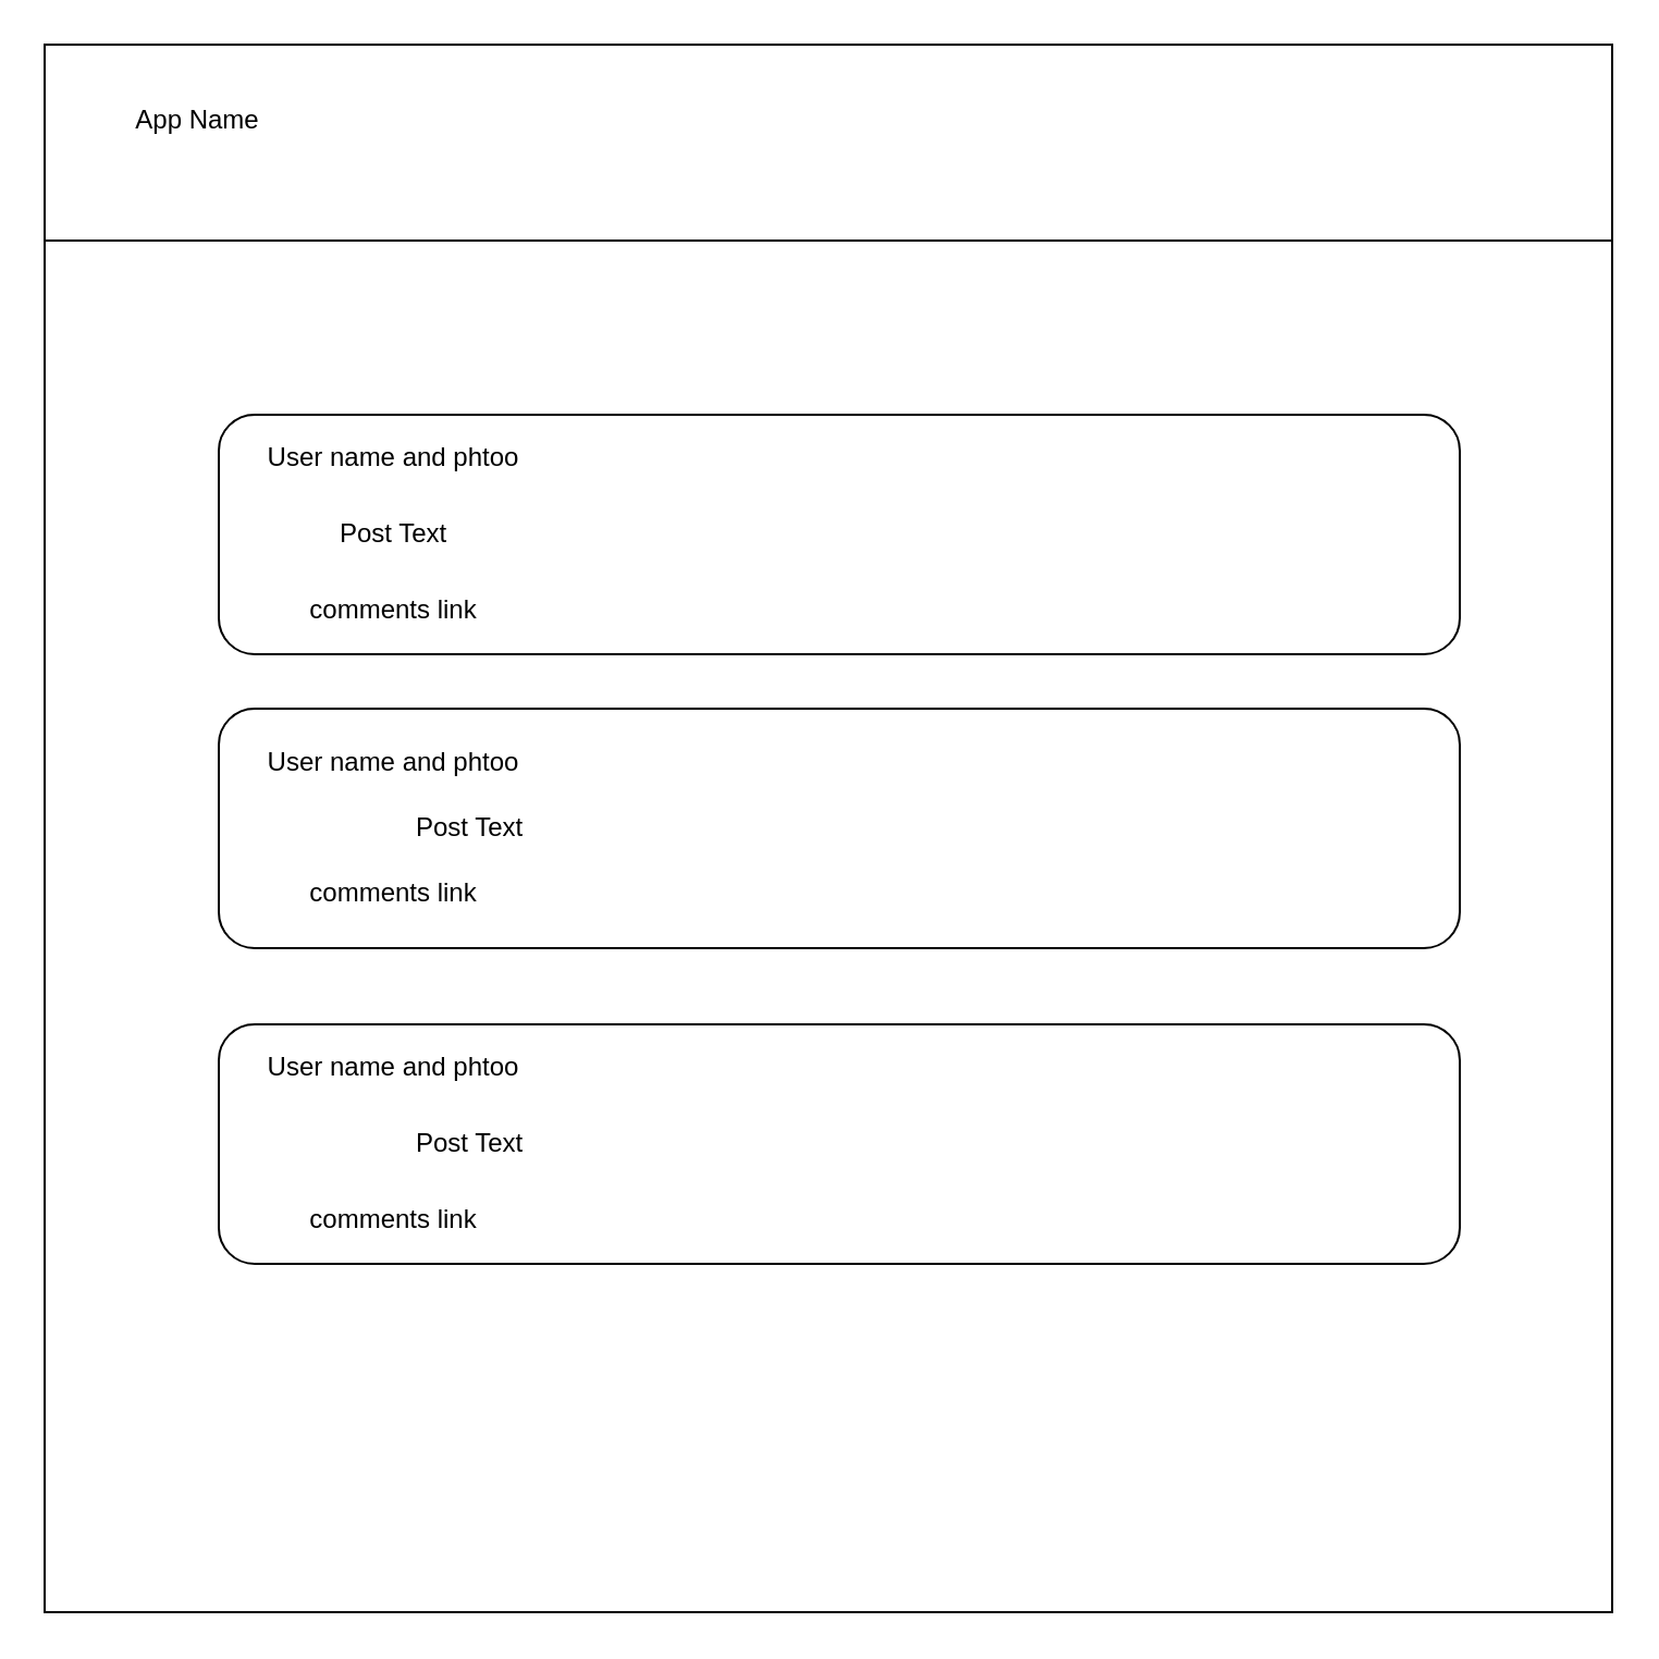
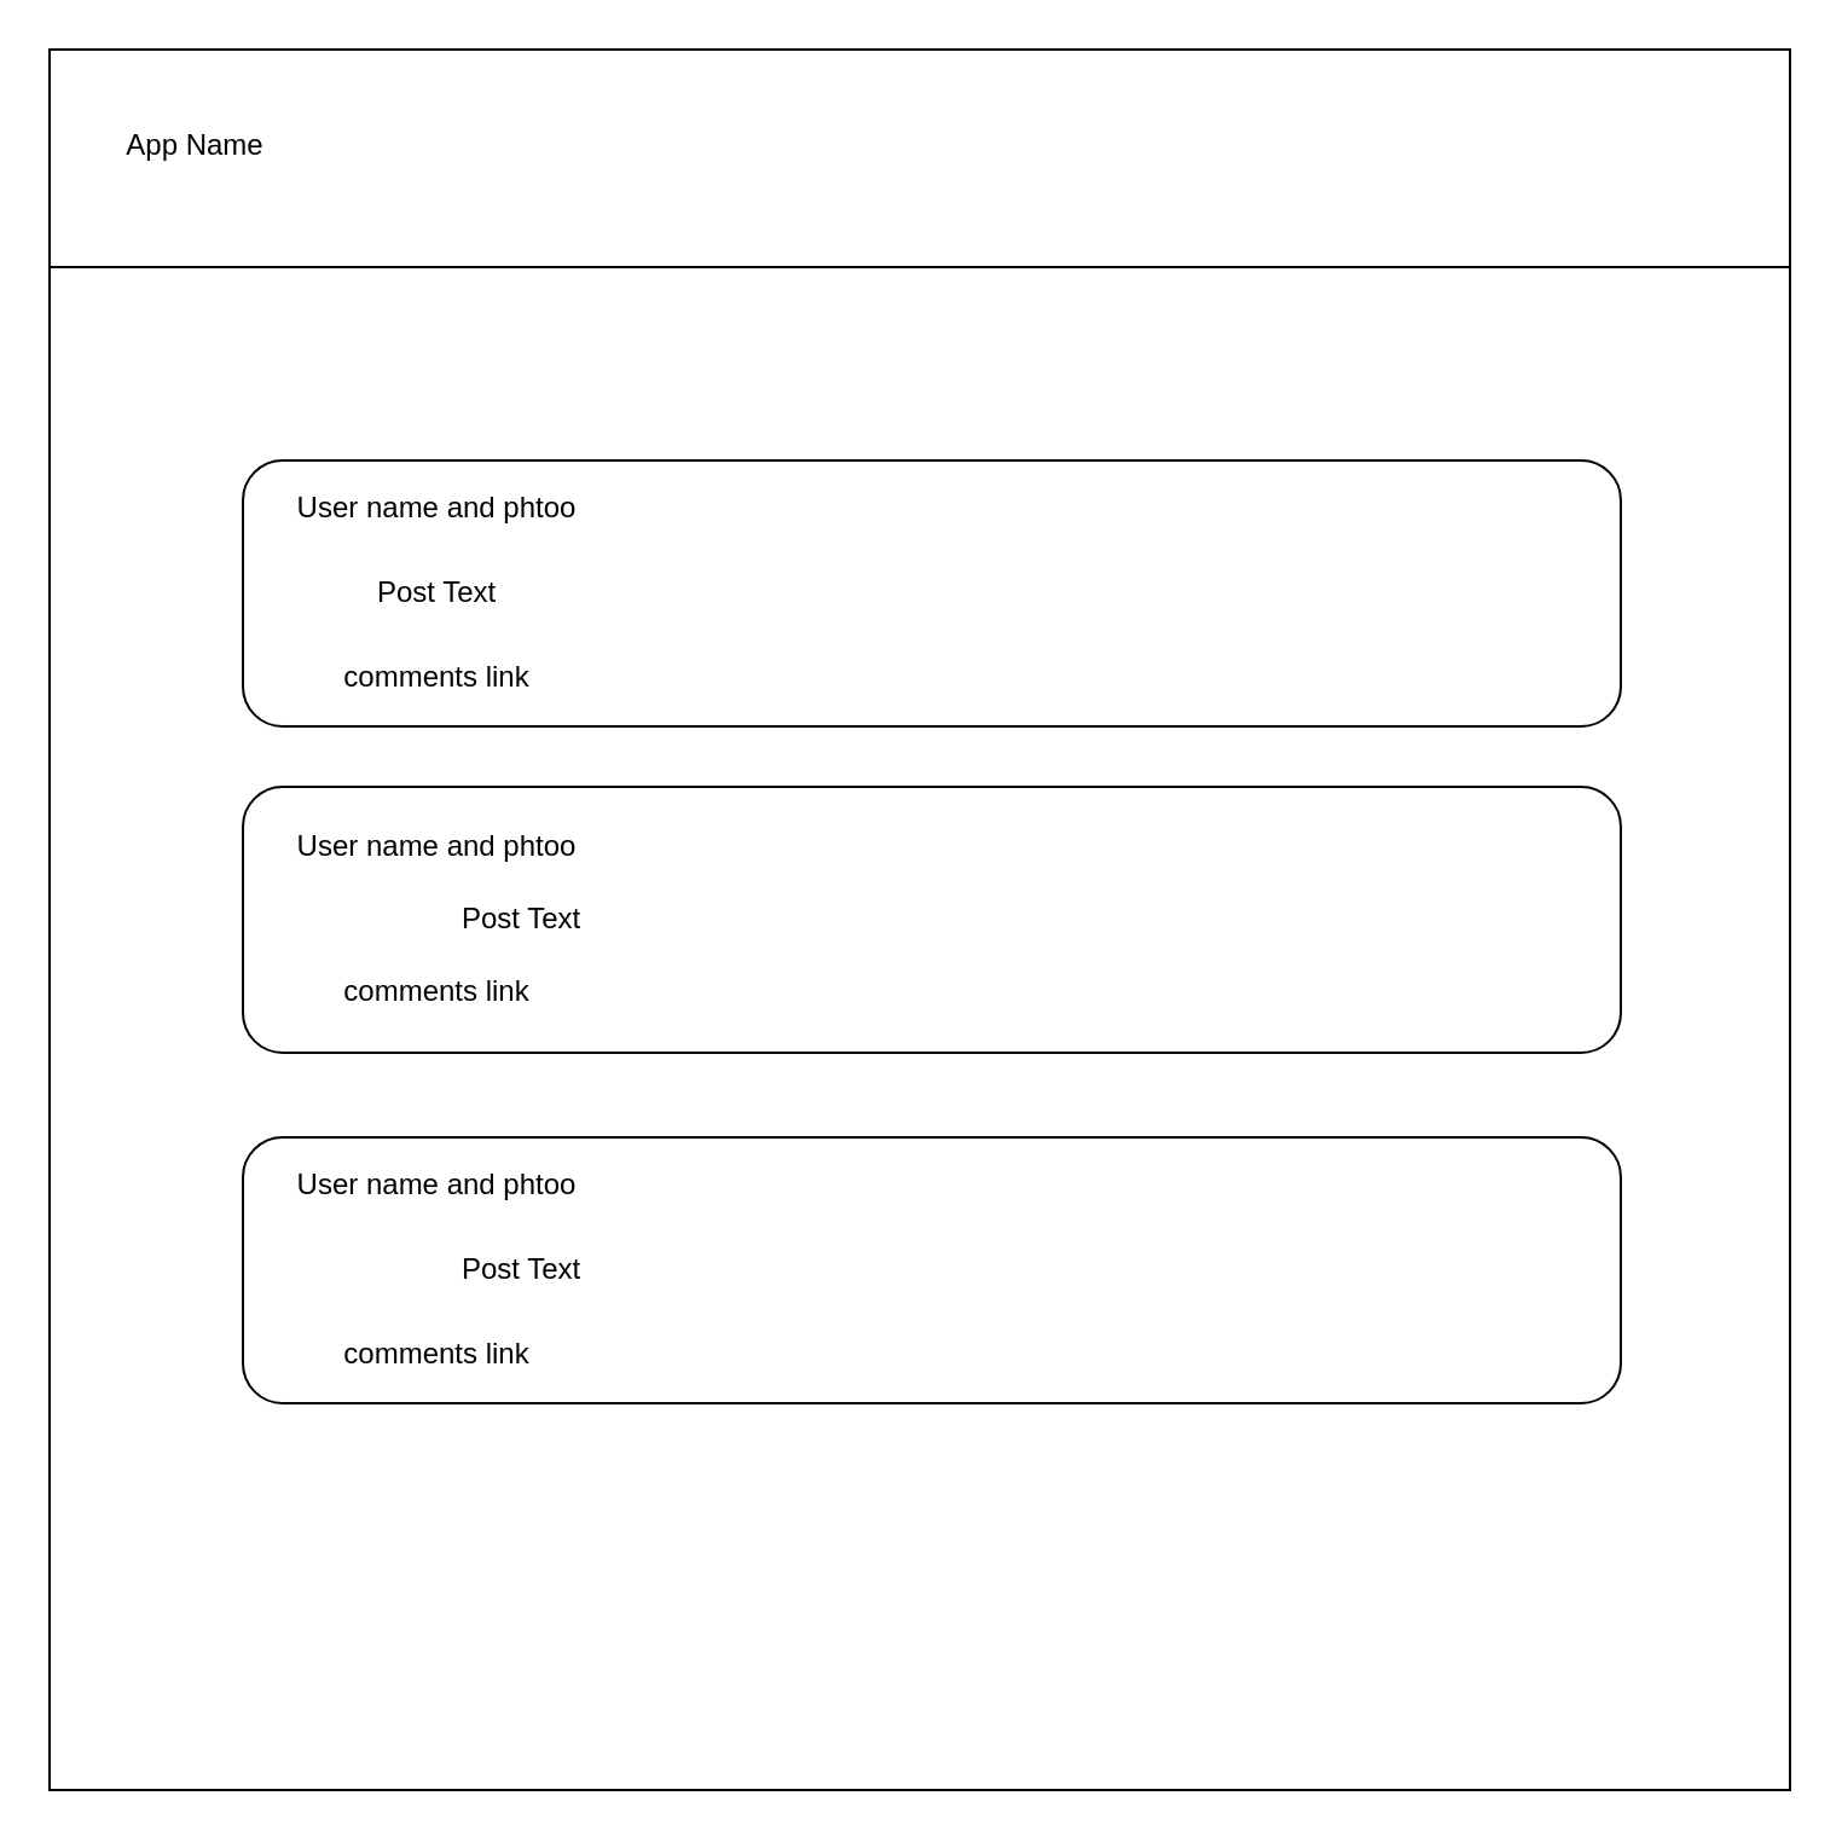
- <mxCell id="4" value="App Name" style="text;html=1;resizable=0;autosize=1;align=center;verticalAlign=middle;points=[];fillColor=none;strokeColor=none;rounded=0;" vertex="1" parent="1"><mxGeometry x="55" y="45" width="70" height="20" as="geometry" /></mxCell>
+ <mxCell id="4" value="App Name" style="text;html=1;resizable=0;autosize=1;align=center;verticalAlign=middle;points=[];fillColor=none;strokeColor=none;rounded=0;" vertex="1" parent="1"><mxGeometry x="45" y="50" width="70" height="20" as="geometry" /></mxCell>
